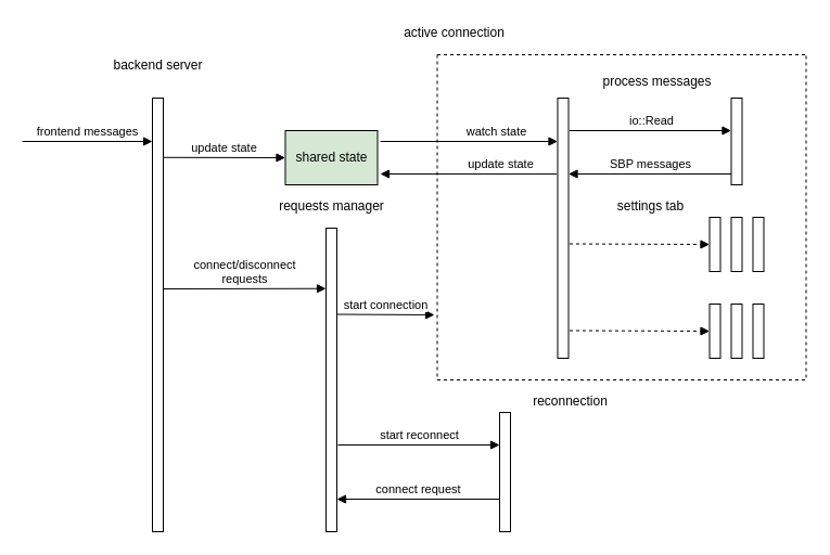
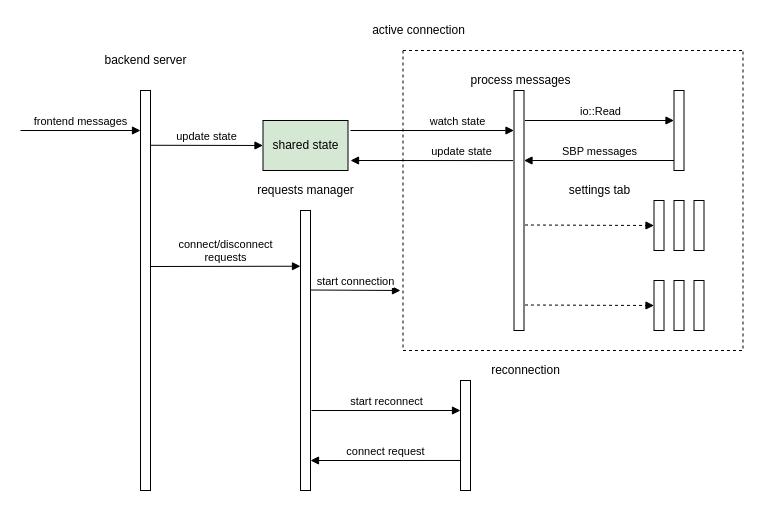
- <mxCell id="30" value="&lt;div&gt;process messages&lt;/div&gt;" style="text;html=1;align=center;verticalAlign=middle;resizable=0;points=[];autosize=1;strokeColor=none;fillColor=none;" vertex="1" parent="28"><mxGeometry x="142.5" y="15" width="120" height="20" as="geometry" /></mxCell>
+ <mxCell id="30" value="&lt;div&gt;process messages&lt;/div&gt;" style="text;html=1;align=center;verticalAlign=middle;resizable=0;points=[];autosize=1;strokeColor=none;fillColor=none;" vertex="1" parent="28"><mxGeometry x="57.5" y="20" width="120" height="20" as="geometry" /></mxCell>
